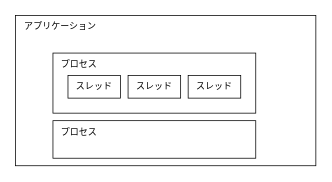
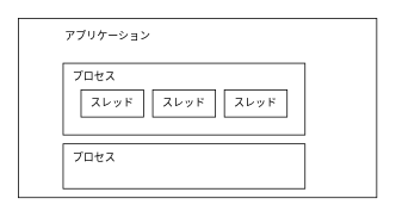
- <mxCell id="3" value="アプリケーション" style="text;html=1;align=center;verticalAlign=middle;whiteSpace=wrap;rounded=0;" parent="1" vertex="1"><mxGeometry x="20" y="20" width="120" height="30" as="geometry" /></mxCell>
+ <mxCell id="3" value="アプリケーション" style="text;html=1;align=center;verticalAlign=middle;whiteSpace=wrap;rounded=0;" parent="1" vertex="1"><mxGeometry x="60" y="25" width="120" height="30" as="geometry" /></mxCell>
